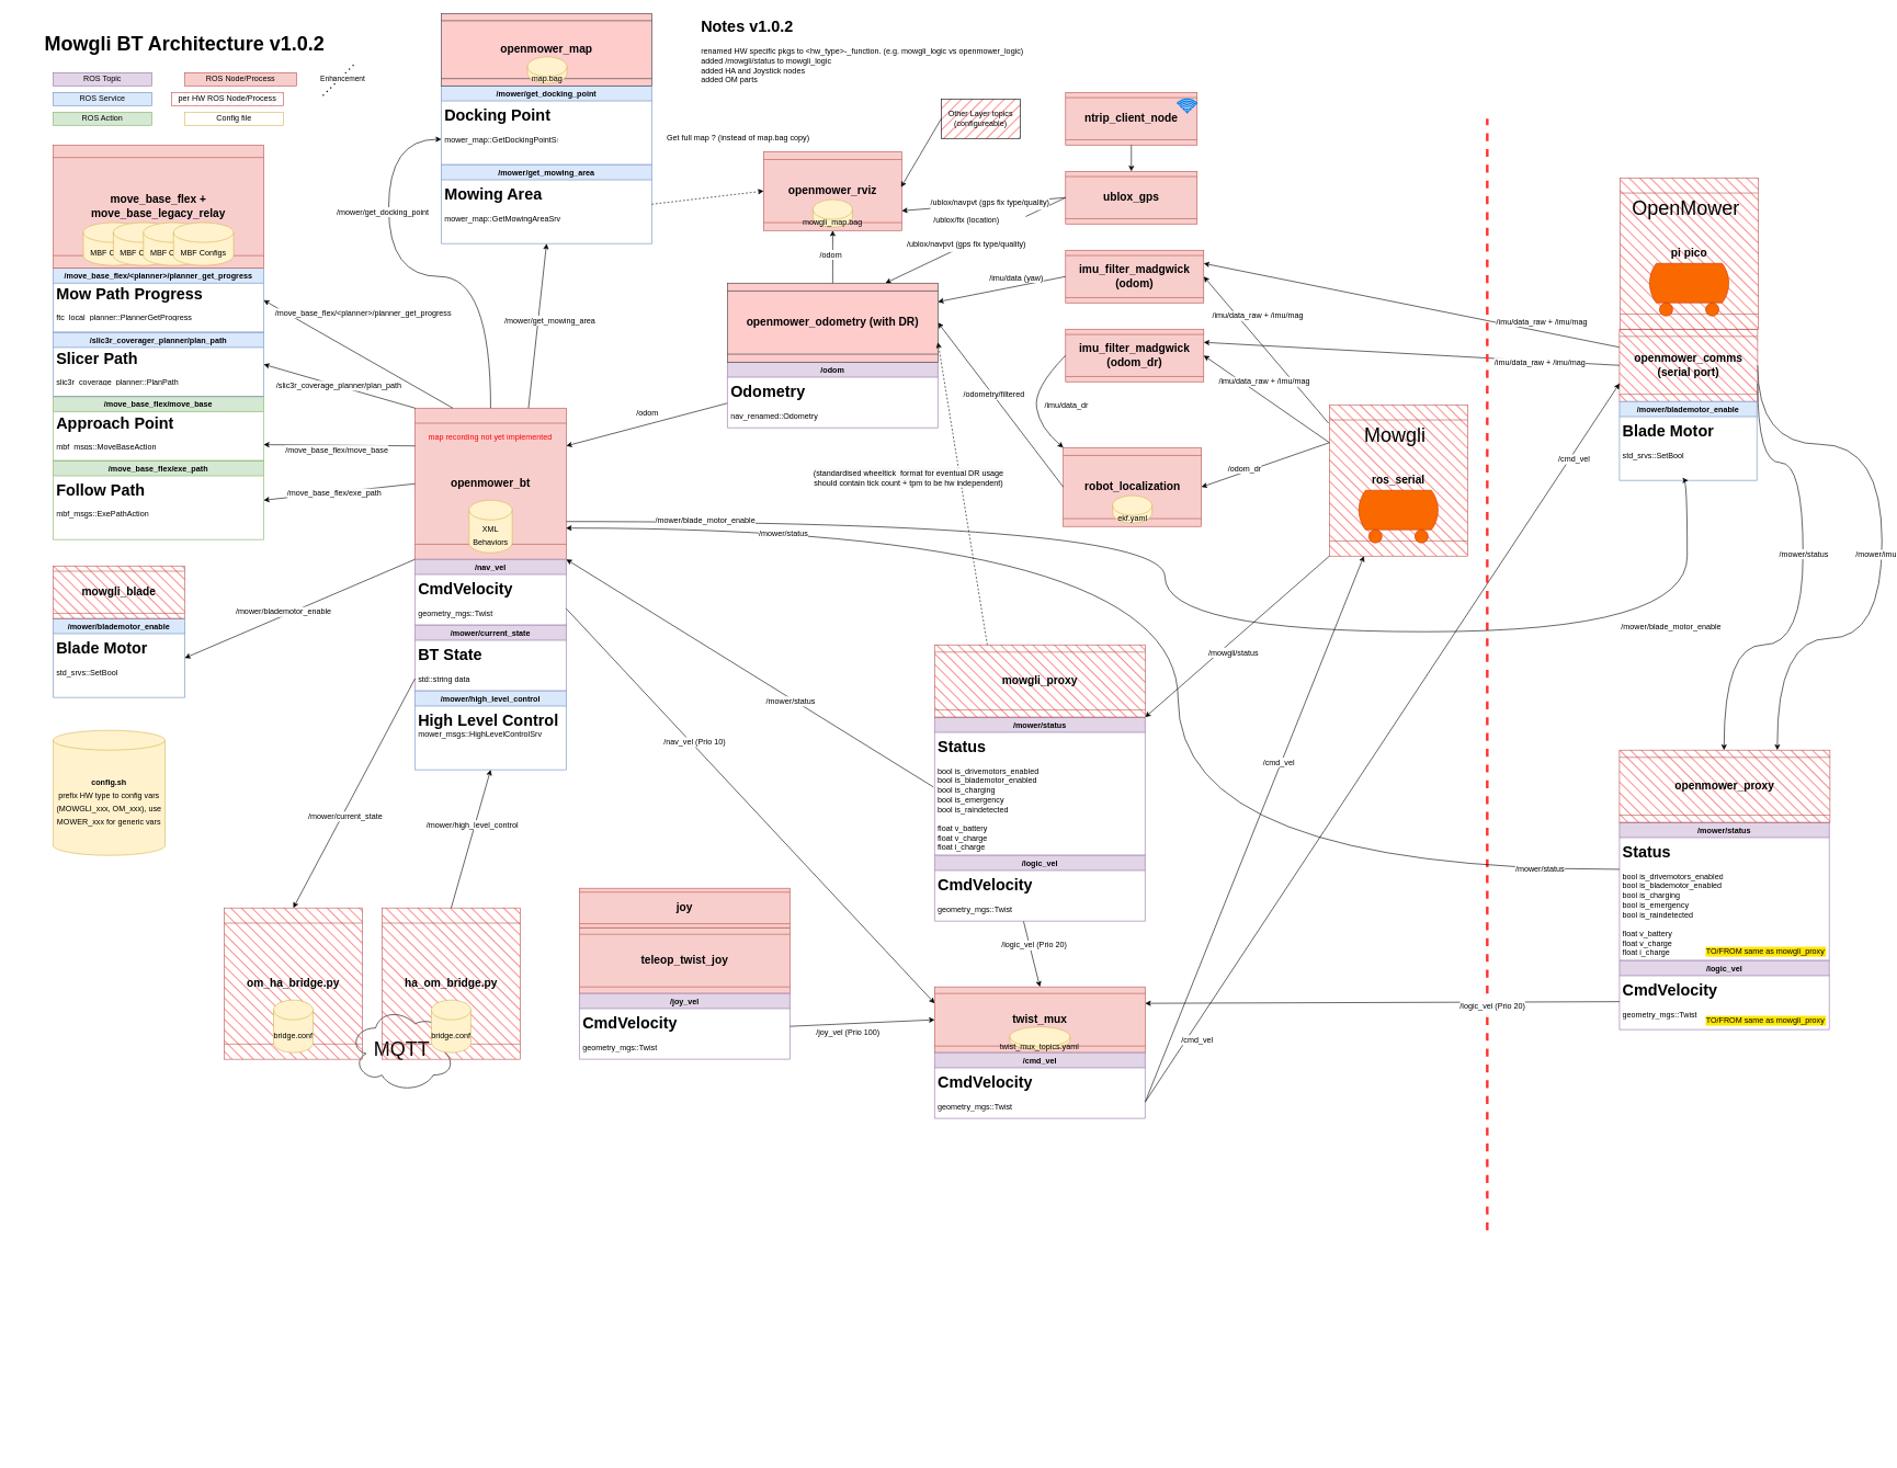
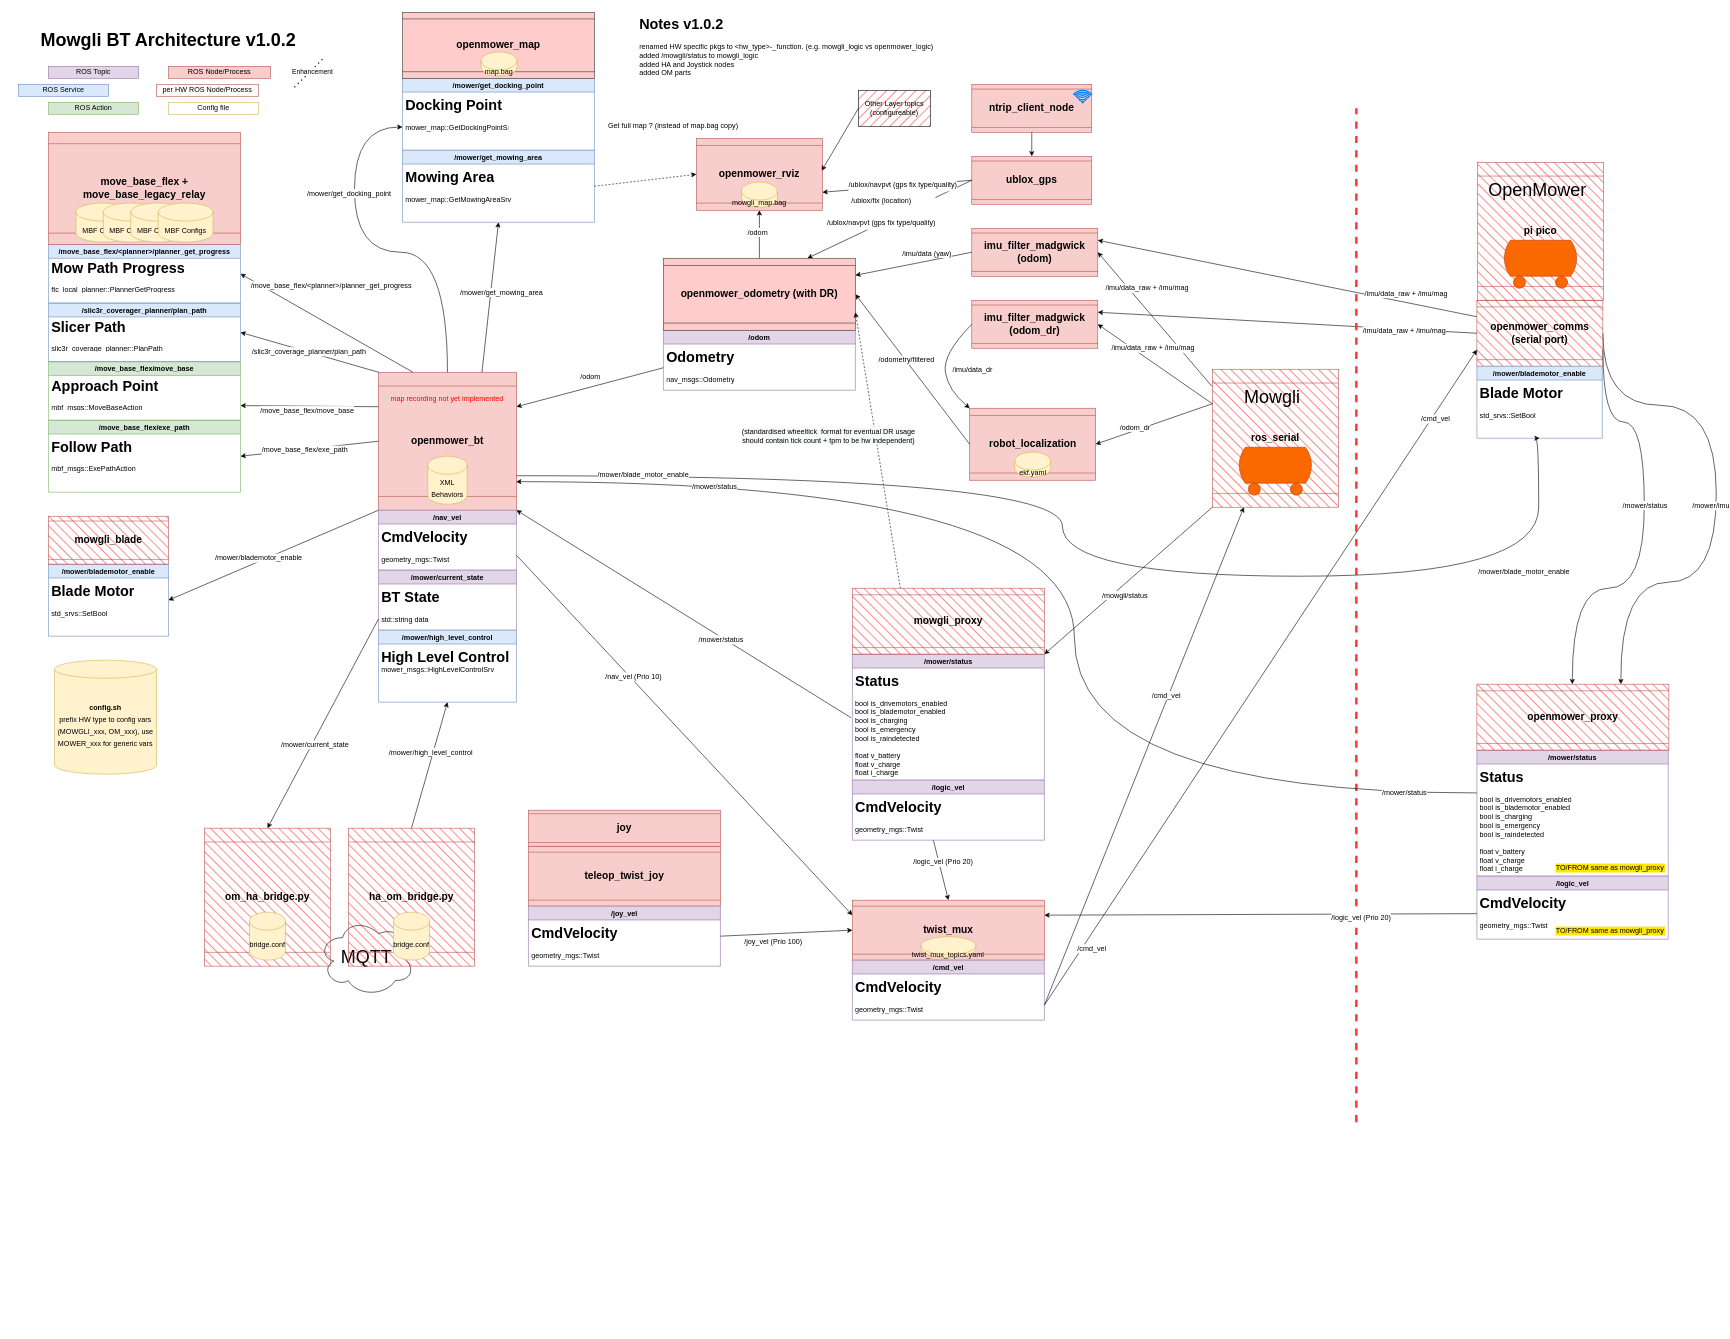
- <mxCell id="3" value="ROS Service" style="rounded=0;whiteSpace=wrap;html=1;fontSize=12;fillColor=#dae8fc;strokeColor=#6c8ebf;" parent="1" vertex="1"><mxGeometry x="80" y="140" width="150" height="20" as="geometry" /></mxCell>
+ <mxCell id="3" value="ROS Service" style="rounded=0;whiteSpace=wrap;html=1;fontSize=12;fillColor=#dae8fc;strokeColor=#6c8ebf;" parent="1" vertex="1"><mxGeometry x="30" y="140" width="150" height="20" as="geometry" /></mxCell>
- <mxCell id="95" value="&lt;h1&gt;Odometry&lt;/h1&gt;&lt;div&gt;nav_renamed::Odometry&lt;/div&gt;" style="text;html=1;strokeColor=none;fillColor=none;spacing=5;spacingTop=-20;whiteSpace=wrap;overflow=hidden;rounded=0;" parent="94" vertex="1"><mxGeometry y="25" width="180" height="75" as="geometry" /></mxCell>
+ <mxCell id="95" value="&lt;h1&gt;Odometry&lt;/h1&gt;&lt;div&gt;nav_msgs::Odometry&lt;/div&gt;" style="text;html=1;strokeColor=none;fillColor=none;spacing=5;spacingTop=-20;whiteSpace=wrap;overflow=hidden;rounded=0;" parent="94" vertex="1"><mxGeometry y="25" width="180" height="75" as="geometry" /></mxCell>
- <mxCell id="115" value="&lt;font style=&quot;font-size: 12px;&quot;&gt;&lt;b&gt;config.sh&lt;/b&gt;&lt;br&gt;prefix HW type to config vars (MOWGLI_xxx, OM_xxx), use MOWER_xxx for generic vars&lt;br&gt;&lt;/font&gt;" style="shape=cylinder3;whiteSpace=wrap;html=1;boundedLbl=1;backgroundOutline=1;size=15;fontSize=17;fillColor=#fff2cc;strokeColor=#d6b656;" parent="1" vertex="1"><mxGeometry x="80" y="1110" width="170" height="190" as="geometry" /></mxCell>
+ <mxCell id="115" value="&lt;font style=&quot;font-size: 12px;&quot;&gt;&lt;b&gt;config.sh&lt;/b&gt;&lt;br&gt;prefix HW type to config vars (MOWGLI_xxx, OM_xxx), use MOWER_xxx for generic vars&lt;br&gt;&lt;/font&gt;" style="shape=cylinder3;whiteSpace=wrap;html=1;boundedLbl=1;backgroundOutline=1;size=15;fontSize=17;fillColor=#fff2cc;strokeColor=#d6b656;" parent="1" vertex="1"><mxGeometry x="90" y="1100" width="170" height="190" as="geometry" /></mxCell>
